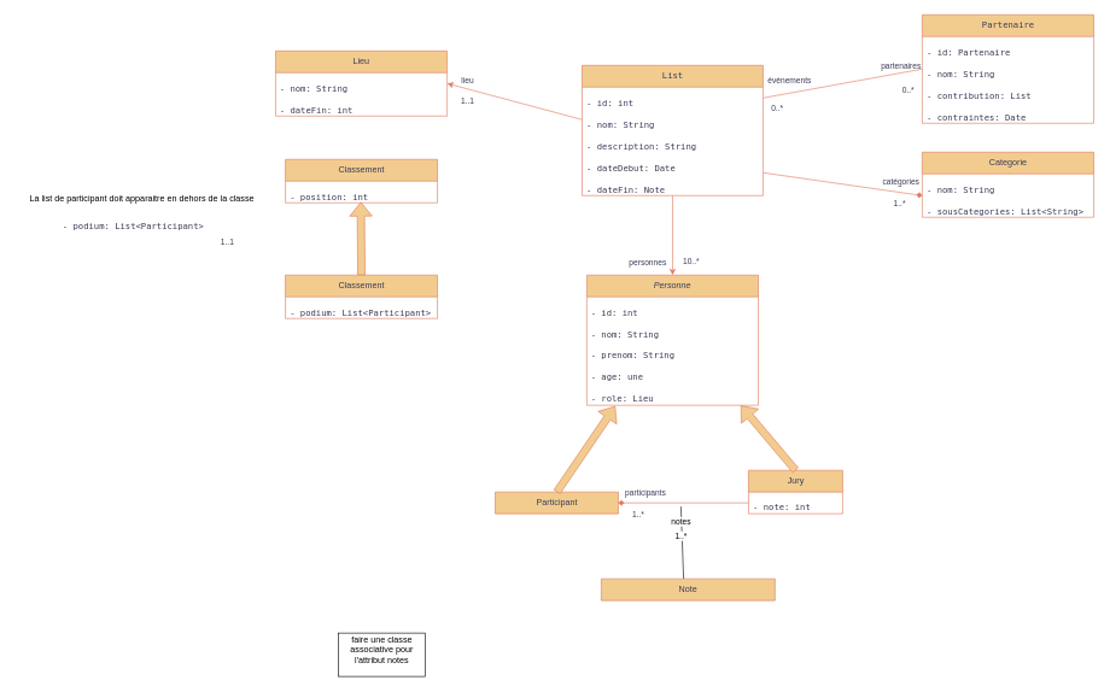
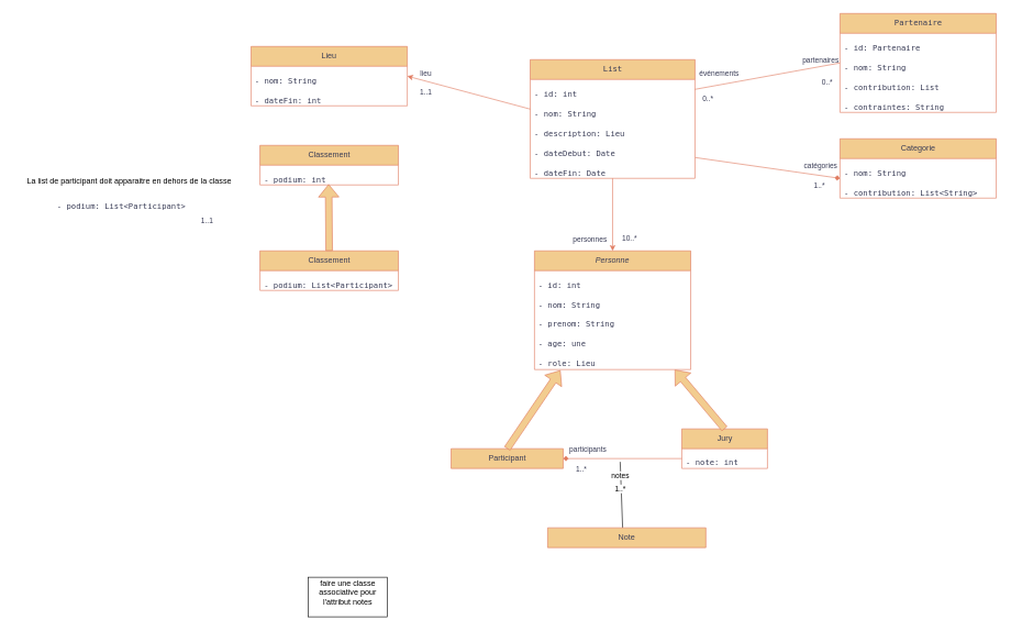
- <mxCell id="13" value="&lt;pre&gt;&lt;code class=&quot;!whitespace-pre hljs language-plaintext&quot;&gt;- &lt;/code&gt;&lt;code class=&quot;!whitespace-pre hljs language-plaintext&quot;&gt;contraintes&lt;/code&gt;&lt;code class=&quot;!whitespace-pre hljs language-plaintext&quot;&gt;: &lt;/code&gt;&lt;code class=&quot;!whitespace-pre hljs language-plaintext&quot;&gt;Date&lt;/code&gt;&lt;/pre&gt;" style="text;strokeColor=none;fillColor=none;align=left;verticalAlign=middle;spacingLeft=4;spacingRight=4;overflow=hidden;points=[[0,0.5],[1,0.5]];portConstraint=eastwest;rotatable=0;whiteSpace=wrap;html=1;labelBackgroundColor=none;fontColor=#393C56;" parent="9" vertex="1"><mxGeometry y="120" width="237" height="30" as="geometry" /></mxCell>
+ <mxCell id="13" value="&lt;pre&gt;&lt;code class=&quot;!whitespace-pre hljs language-plaintext&quot;&gt;- &lt;/code&gt;&lt;code class=&quot;!whitespace-pre hljs language-plaintext&quot;&gt;contraintes&lt;/code&gt;&lt;code class=&quot;!whitespace-pre hljs language-plaintext&quot;&gt;: &lt;/code&gt;&lt;code class=&quot;!whitespace-pre hljs language-plaintext&quot;&gt;String&lt;/code&gt;&lt;/pre&gt;" style="text;strokeColor=none;fillColor=none;align=left;verticalAlign=middle;spacingLeft=4;spacingRight=4;overflow=hidden;points=[[0,0.5],[1,0.5]];portConstraint=eastwest;rotatable=0;whiteSpace=wrap;html=1;labelBackgroundColor=none;fontColor=#393C56;" parent="9" vertex="1"><mxGeometry y="120" width="237" height="30" as="geometry" /></mxCell>
- <mxCell id="5" value="&lt;pre&gt;&lt;code class=&quot;!whitespace-pre hljs language-plaintext&quot;&gt;- description: String&lt;/code&gt;&lt;/pre&gt;" style="text;strokeColor=none;fillColor=none;align=left;verticalAlign=middle;spacingLeft=4;spacingRight=4;overflow=hidden;points=[[0,0.5],[1,0.5]];portConstraint=eastwest;rotatable=0;whiteSpace=wrap;html=1;labelBackgroundColor=none;fontColor=#393C56;" parent="2" vertex="1"><mxGeometry y="90" width="250" height="30" as="geometry" /></mxCell>
+ <mxCell id="5" value="&lt;pre&gt;&lt;code class=&quot;!whitespace-pre hljs language-plaintext&quot;&gt;- description: Lieu&lt;/code&gt;&lt;/pre&gt;" style="text;strokeColor=none;fillColor=none;align=left;verticalAlign=middle;spacingLeft=4;spacingRight=4;overflow=hidden;points=[[0,0.5],[1,0.5]];portConstraint=eastwest;rotatable=0;whiteSpace=wrap;html=1;labelBackgroundColor=none;fontColor=#393C56;" parent="2" vertex="1"><mxGeometry y="90" width="250" height="30" as="geometry" /></mxCell>
- <mxCell id="7" value="&lt;pre&gt;&lt;code class=&quot;!whitespace-pre hljs language-plaintext&quot;&gt;- dateFin: Note&lt;/code&gt;&lt;/pre&gt;" style="text;strokeColor=none;fillColor=none;align=left;verticalAlign=middle;spacingLeft=4;spacingRight=4;overflow=hidden;points=[[0,0.5],[1,0.5]];portConstraint=eastwest;rotatable=0;whiteSpace=wrap;html=1;labelBackgroundColor=none;fontColor=#393C56;" parent="2" vertex="1"><mxGeometry y="150" width="250" height="30" as="geometry" /></mxCell>
+ <mxCell id="7" value="&lt;pre&gt;&lt;code class=&quot;!whitespace-pre hljs language-plaintext&quot;&gt;- dateFin: Date&lt;/code&gt;&lt;/pre&gt;" style="text;strokeColor=none;fillColor=none;align=left;verticalAlign=middle;spacingLeft=4;spacingRight=4;overflow=hidden;points=[[0,0.5],[1,0.5]];portConstraint=eastwest;rotatable=0;whiteSpace=wrap;html=1;labelBackgroundColor=none;fontColor=#393C56;" parent="2" vertex="1"><mxGeometry y="150" width="250" height="30" as="geometry" /></mxCell>
- <mxCell id="28" value="&lt;pre&gt;&lt;code class=&quot;!whitespace-pre hljs language-plaintext&quot;&gt;- position: int&lt;br&gt;&lt;/code&gt;&lt;/pre&gt;" style="text;strokeColor=none;fillColor=none;align=left;verticalAlign=middle;spacingLeft=4;spacingRight=4;overflow=hidden;points=[[0,0.5],[1,0.5]];portConstraint=eastwest;rotatable=0;whiteSpace=wrap;html=1;labelBackgroundColor=none;fontColor=#393C56;" parent="27" vertex="1"><mxGeometry y="30" width="210" height="30" as="geometry" /></mxCell>
+ <mxCell id="28" value="&lt;pre&gt;&lt;code class=&quot;!whitespace-pre hljs language-plaintext&quot;&gt;- podium: int&lt;br&gt;&lt;/code&gt;&lt;/pre&gt;" style="text;strokeColor=none;fillColor=none;align=left;verticalAlign=middle;spacingLeft=4;spacingRight=4;overflow=hidden;points=[[0,0.5],[1,0.5]];portConstraint=eastwest;rotatable=0;whiteSpace=wrap;html=1;labelBackgroundColor=none;fontColor=#393C56;" parent="27" vertex="1"><mxGeometry y="30" width="210" height="30" as="geometry" /></mxCell>
- <mxCell id="32" value="&lt;pre&gt;&lt;code class=&quot;!whitespace-pre hljs language-plaintext&quot;&gt;- sousCategories: List&amp;lt;String&amp;gt;&lt;/code&gt;&lt;/pre&gt;" style="text;strokeColor=none;fillColor=none;align=left;verticalAlign=middle;spacingLeft=4;spacingRight=4;overflow=hidden;points=[[0,0.5],[1,0.5]];portConstraint=eastwest;rotatable=0;whiteSpace=wrap;html=1;labelBackgroundColor=none;fontColor=#393C56;" parent="30" vertex="1"><mxGeometry y="60" width="237" height="30" as="geometry" /></mxCell>
+ <mxCell id="32" value="&lt;pre&gt;&lt;code class=&quot;!whitespace-pre hljs language-plaintext&quot;&gt;- contribution: List&amp;lt;String&amp;gt;&lt;/code&gt;&lt;/pre&gt;" style="text;strokeColor=none;fillColor=none;align=left;verticalAlign=middle;spacingLeft=4;spacingRight=4;overflow=hidden;points=[[0,0.5],[1,0.5]];portConstraint=eastwest;rotatable=0;whiteSpace=wrap;html=1;labelBackgroundColor=none;fontColor=#393C56;" parent="30" vertex="1"><mxGeometry y="60" width="237" height="30" as="geometry" /></mxCell>
